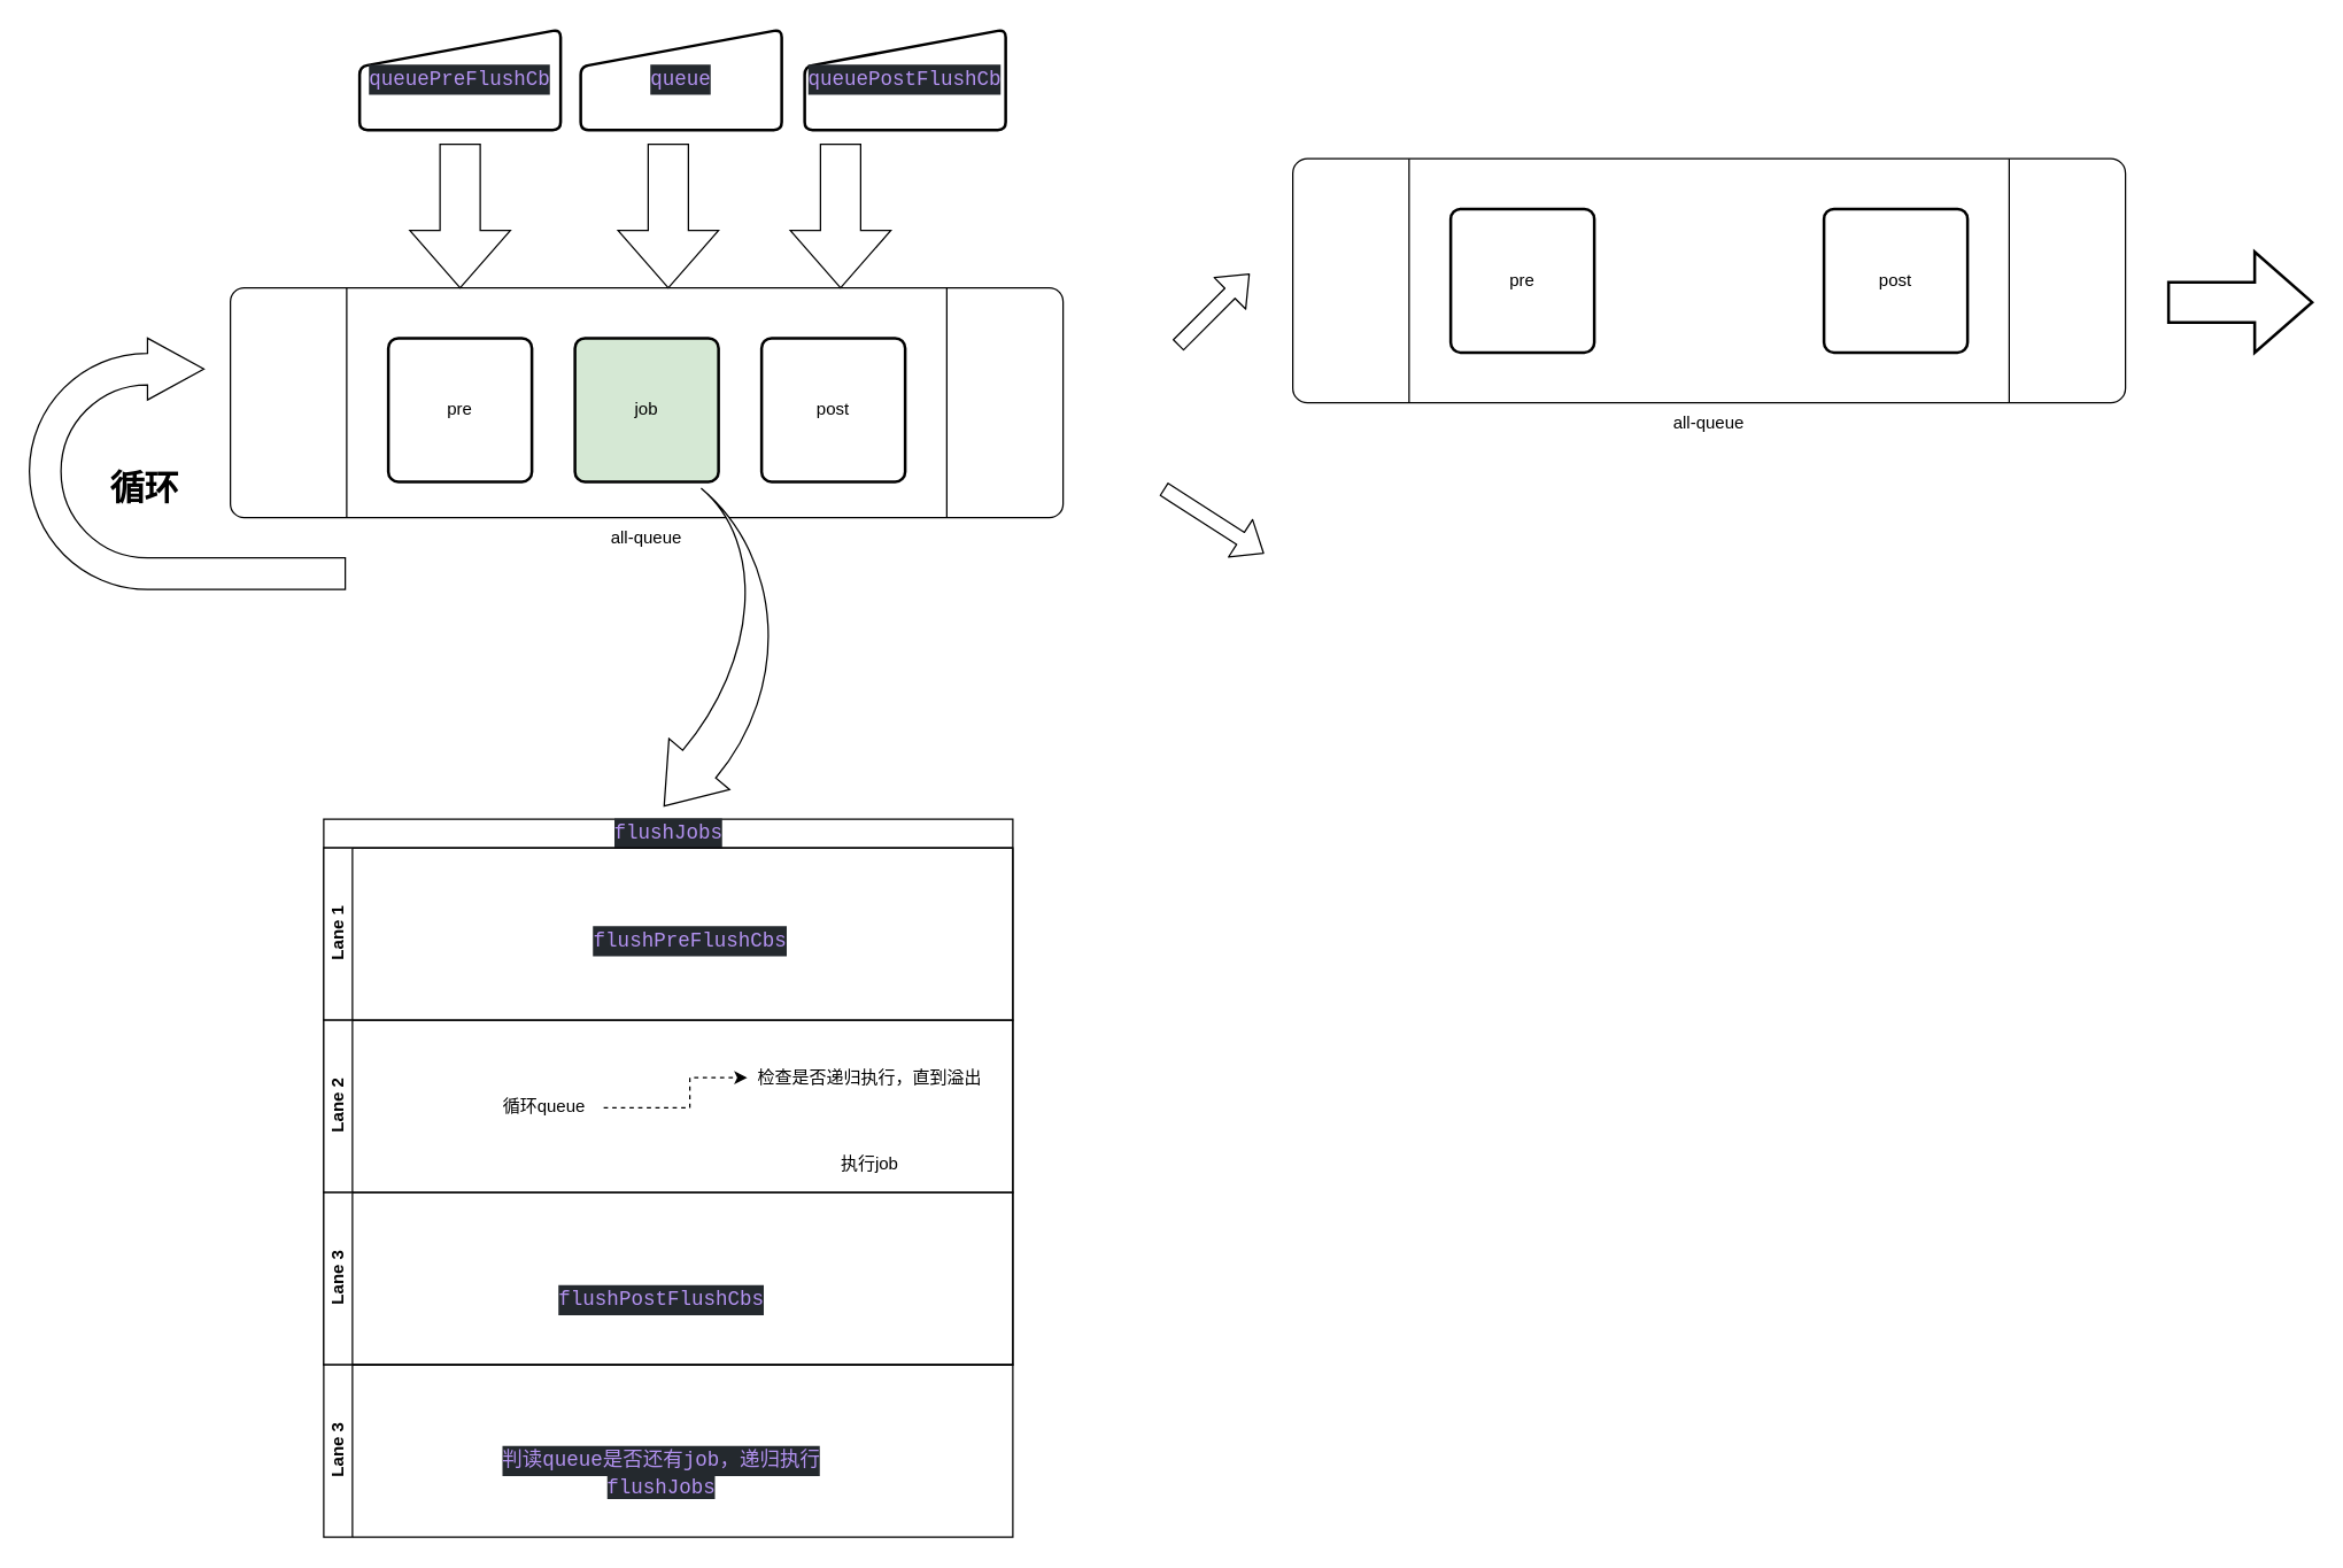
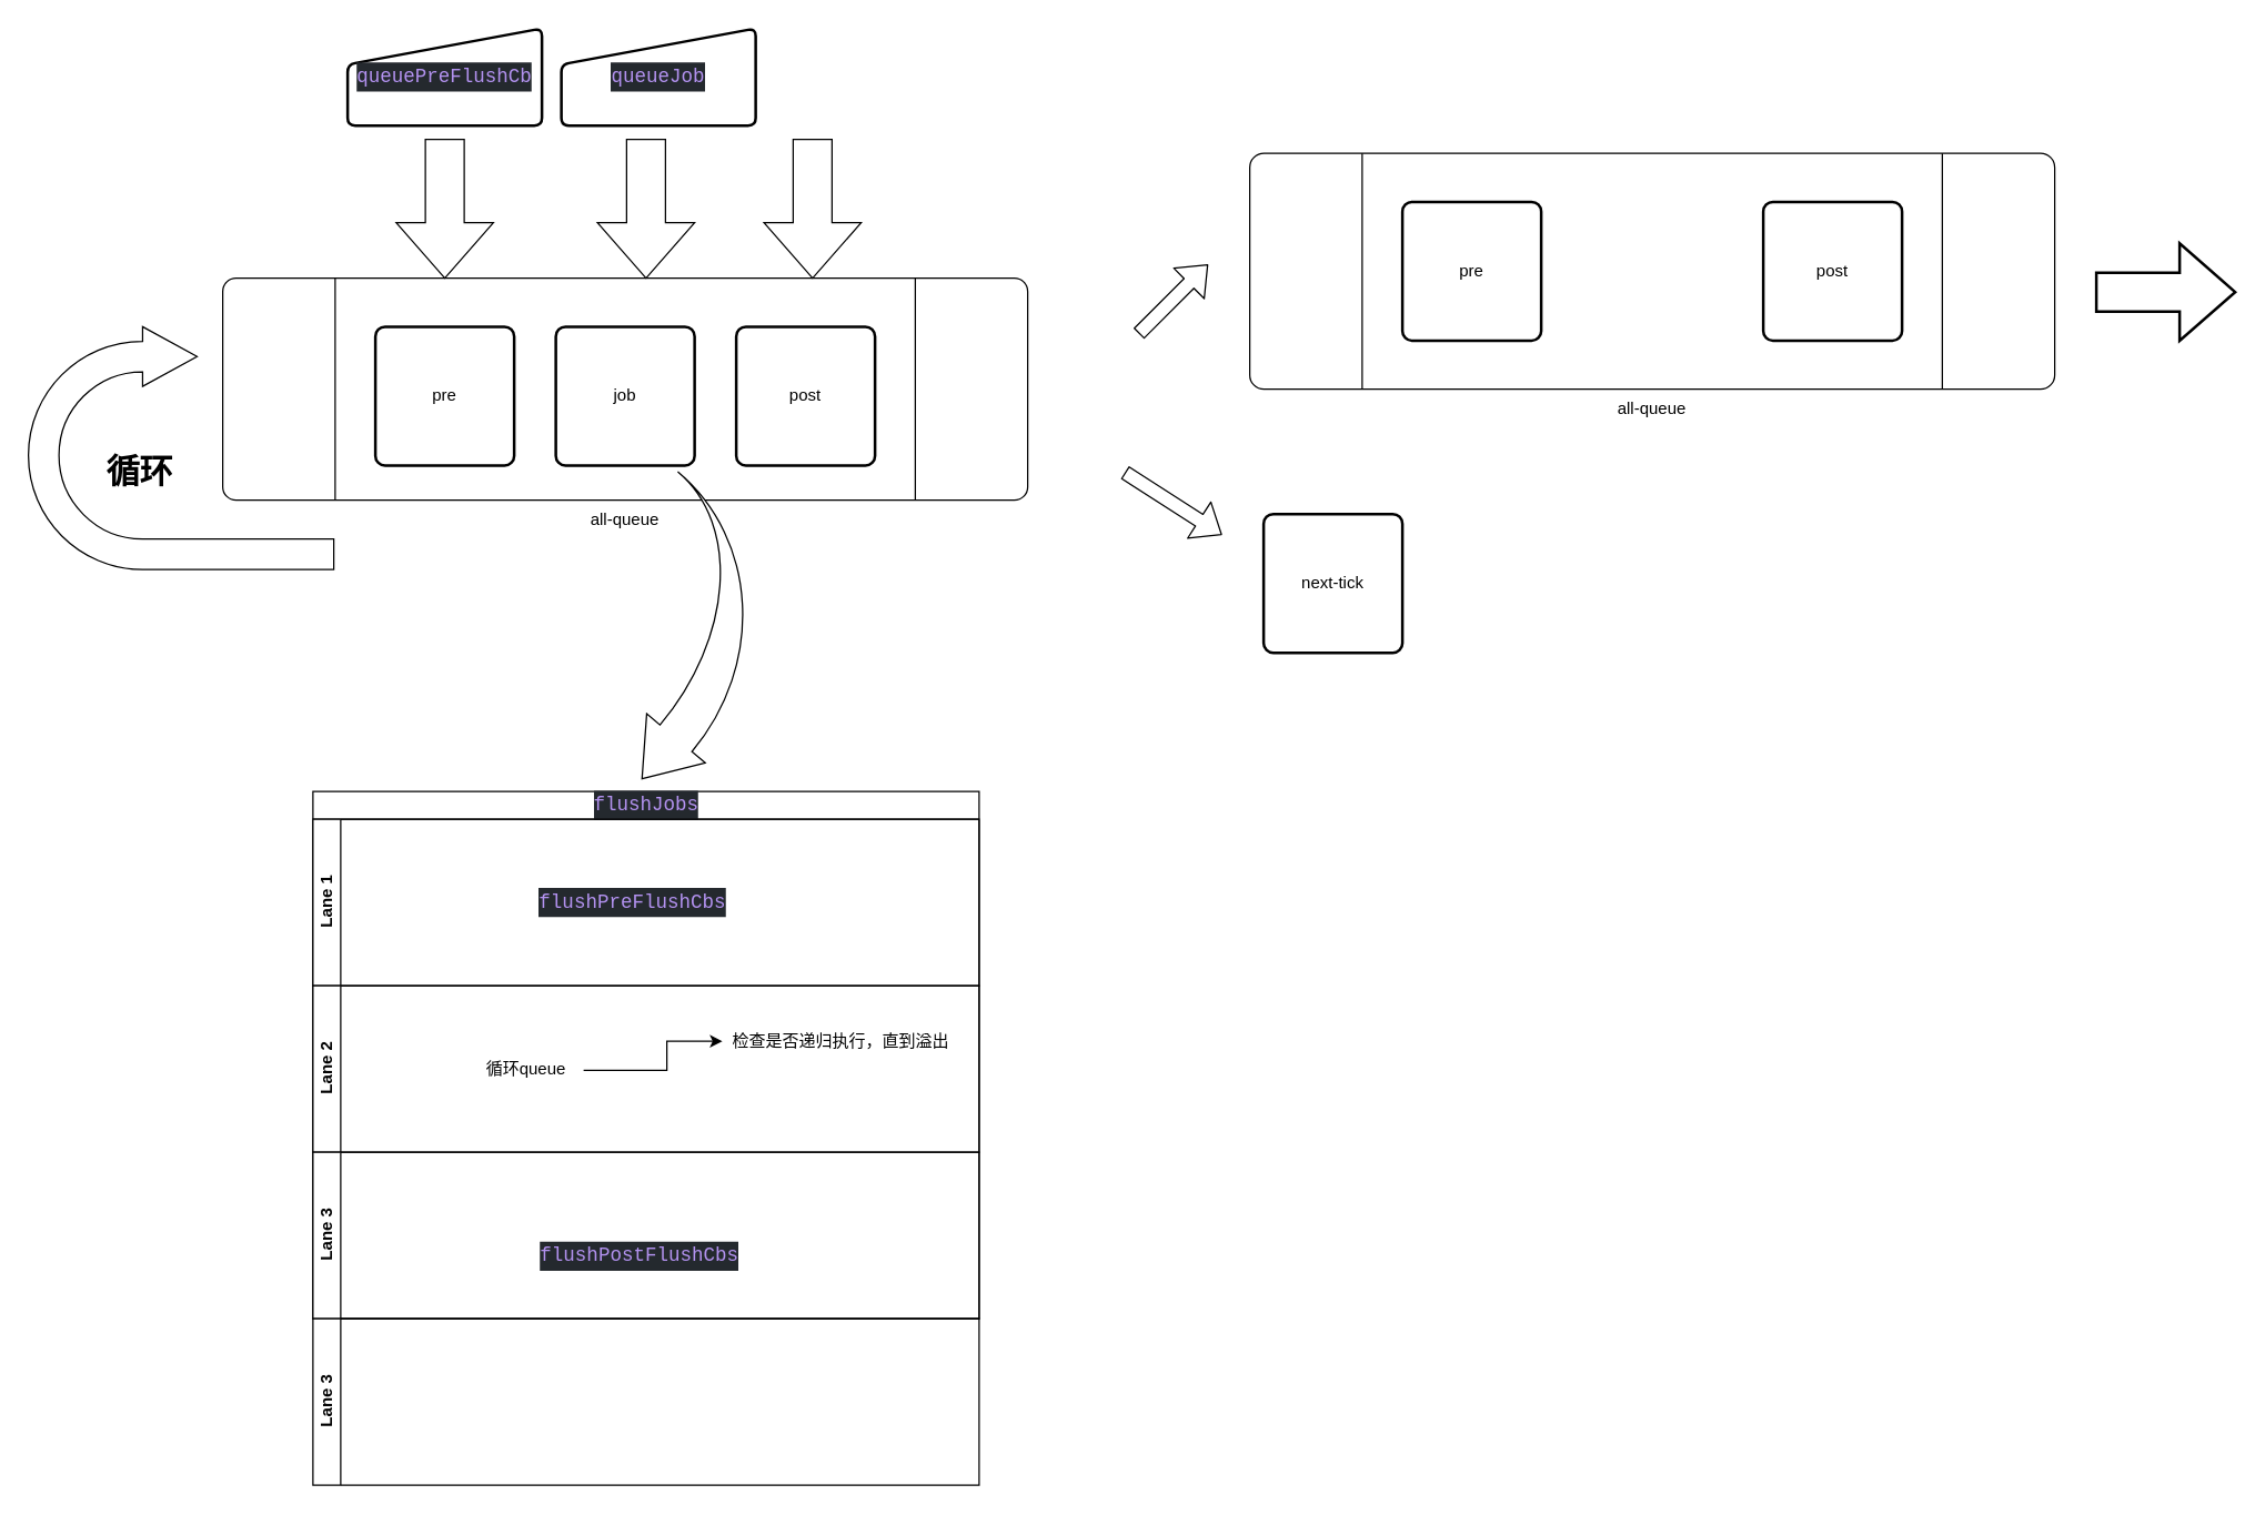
- <mxCell id="19" value="&lt;div style=&quot;color: rgb(225 , 228 , 232) ; background-color: rgb(36 , 41 , 46) ; font-family: &amp;#34;menlo&amp;#34; , &amp;#34;monaco&amp;#34; , &amp;#34;courier new&amp;#34; , monospace ; font-size: 14px ; line-height: 21px&quot;&gt;&lt;div style=&quot;font-family: &amp;#34;menlo&amp;#34; , &amp;#34;monaco&amp;#34; , &amp;#34;courier new&amp;#34; , monospace ; line-height: 21px&quot;&gt;&lt;span style=&quot;color: #b392f0&quot;&gt;queue&lt;/span&gt;&lt;/div&gt;&lt;/div&gt;" style="html=1;strokeWidth=2;shape=manualInput;whiteSpace=wrap;rounded=1;size=26;arcSize=11;" vertex="1" parent="1"><mxGeometry x="404" y="20" width="140" height="70" as="geometry" /></mxCell>
+ <mxCell id="19" value="&lt;div style=&quot;color: rgb(225 , 228 , 232) ; background-color: rgb(36 , 41 , 46) ; font-family: &amp;#34;menlo&amp;#34; , &amp;#34;monaco&amp;#34; , &amp;#34;courier new&amp;#34; , monospace ; font-size: 14px ; line-height: 21px&quot;&gt;&lt;div style=&quot;font-family: &amp;#34;menlo&amp;#34; , &amp;#34;monaco&amp;#34; , &amp;#34;courier new&amp;#34; , monospace ; line-height: 21px&quot;&gt;&lt;span style=&quot;color: #b392f0&quot;&gt;queueJob&lt;/span&gt;&lt;/div&gt;&lt;/div&gt;" style="html=1;strokeWidth=2;shape=manualInput;whiteSpace=wrap;rounded=1;size=26;arcSize=11;" vertex="1" parent="1"><mxGeometry x="404" y="20" width="140" height="70" as="geometry" /></mxCell>
- <mxCell id="20" value="&lt;div style=&quot;color: rgb(225 , 228 , 232) ; background-color: rgb(36 , 41 , 46) ; font-family: &amp;#34;menlo&amp;#34; , &amp;#34;monaco&amp;#34; , &amp;#34;courier new&amp;#34; , monospace ; font-size: 14px ; line-height: 21px&quot;&gt;&lt;div style=&quot;font-family: &amp;#34;menlo&amp;#34; , &amp;#34;monaco&amp;#34; , &amp;#34;courier new&amp;#34; , monospace ; line-height: 21px&quot;&gt;&lt;span style=&quot;color: #b392f0&quot;&gt;queuePostFlushCb&lt;/span&gt;&lt;/div&gt;&lt;/div&gt;" style="html=1;strokeWidth=2;shape=manualInput;whiteSpace=wrap;rounded=1;size=26;arcSize=11;" vertex="1" parent="1"><mxGeometry x="560" y="20" width="140" height="70" as="geometry" /></mxCell>
- <mxCell id="4" value="job" style="rounded=1;whiteSpace=wrap;html=1;absoluteArcSize=1;arcSize=14;strokeWidth=2;fillColor=#d5e8d4;" vertex="1" parent="1"><mxGeometry x="400" y="235" width="100" height="100" as="geometry" /></mxCell>
+ <mxCell id="4" value="job" style="rounded=1;whiteSpace=wrap;html=1;absoluteArcSize=1;arcSize=14;strokeWidth=2;" vertex="1" parent="1"><mxGeometry x="400" y="235" width="100" height="100" as="geometry" /></mxCell>
+ <mxCell id="11" value="next-tick" style="rounded=1;whiteSpace=wrap;html=1;absoluteArcSize=1;arcSize=14;strokeWidth=2;" vertex="1" parent="1"><mxGeometry x="910" y="370" width="100" height="100" as="geometry" /></mxCell>
- <mxCell id="24" value="&lt;div style=&quot;color: rgb(225 , 228 , 232) ; background-color: rgb(36 , 41 , 46) ; font-family: &amp;#34;menlo&amp;#34; , &amp;#34;monaco&amp;#34; , &amp;#34;courier new&amp;#34; , monospace ; font-size: 14px ; line-height: 21px&quot;&gt;&lt;span style=&quot;color: #b392f0&quot;&gt;flushPreFlushCbs&lt;/span&gt;&lt;/div&gt;" style="text;html=1;align=center;verticalAlign=middle;resizable=0;points=[];autosize=1;" vertex="1" parent="23"><mxGeometry x="180" y="50" width="150" height="30" as="geometry" /></mxCell>
+ <mxCell id="24" value="&lt;div style=&quot;color: rgb(225 , 228 , 232) ; background-color: rgb(36 , 41 , 46) ; font-family: &amp;#34;menlo&amp;#34; , &amp;#34;monaco&amp;#34; , &amp;#34;courier new&amp;#34; , monospace ; font-size: 14px ; line-height: 21px&quot;&gt;&lt;span style=&quot;color: #b392f0&quot;&gt;flushPreFlushCbs&lt;/span&gt;&lt;/div&gt;" style="text;html=1;align=center;verticalAlign=middle;resizable=0;points=[];autosize=1;" vertex="1" parent="23"><mxGeometry x="155" y="45" width="150" height="30" as="geometry" /></mxCell>
- <mxCell id="30" value="" style="edgeStyle=orthogonalEdgeStyle;rounded=0;orthogonalLoop=1;jettySize=auto;html=1;exitX=1;exitY=0.55;exitDx=0;exitDy=0;exitPerimeter=0;dashed=1;" edge="1" parent="1" source="31" target="26"><mxGeometry relative="1" as="geometry"><Array as="points"><mxPoint x="480" y="771" /><mxPoint x="480" y="750" /></Array></mxGeometry></mxCell>
+ <mxCell id="30" value="" style="edgeStyle=orthogonalEdgeStyle;rounded=0;orthogonalLoop=1;jettySize=auto;html=1;exitX=1;exitY=0.55;exitDx=0;exitDy=0;exitPerimeter=0;" edge="1" parent="1" source="31" target="26"><mxGeometry relative="1" as="geometry"><Array as="points"><mxPoint x="480" y="771" /><mxPoint x="480" y="750" /></Array></mxGeometry></mxCell>
- <mxCell id="27" value="执行job" style="text;html=1;align=center;verticalAlign=middle;resizable=0;points=[];autosize=1;" vertex="1" parent="25"><mxGeometry x="350" y="90" width="60" height="20" as="geometry" /></mxCell>
- <mxCell id="33" value="&lt;div style=&quot;background-color: rgb(36 , 41 , 46) ; font-family: &amp;#34;menlo&amp;#34; , &amp;#34;monaco&amp;#34; , &amp;#34;courier new&amp;#34; , monospace ; font-size: 14px ; line-height: 21px&quot;&gt;&lt;font color=&quot;#b392f0&quot;&gt;判读queue是否还有job，递归执行&lt;/font&gt;&lt;/div&gt;&lt;span style=&quot;color: rgb(179 , 146 , 240) ; font-family: &amp;#34;menlo&amp;#34; , &amp;#34;monaco&amp;#34; , &amp;#34;courier new&amp;#34; , monospace ; font-size: 14px ; background-color: rgb(36 , 41 , 46)&quot;&gt;flushJobs&lt;/span&gt;" style="text;html=1;align=center;verticalAlign=middle;resizable=0;points=[];autosize=1;" vertex="1" parent="32"><mxGeometry x="115" y="55" width="240" height="40" as="geometry" /></mxCell>
